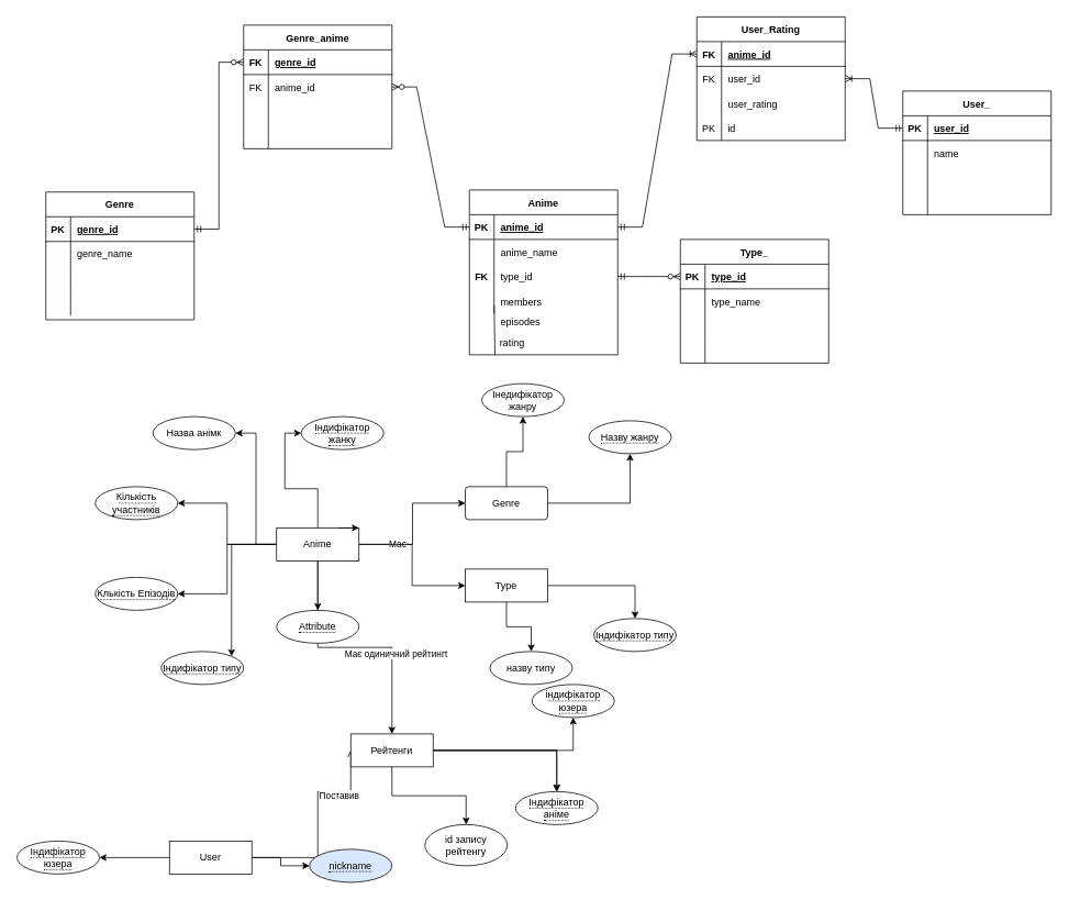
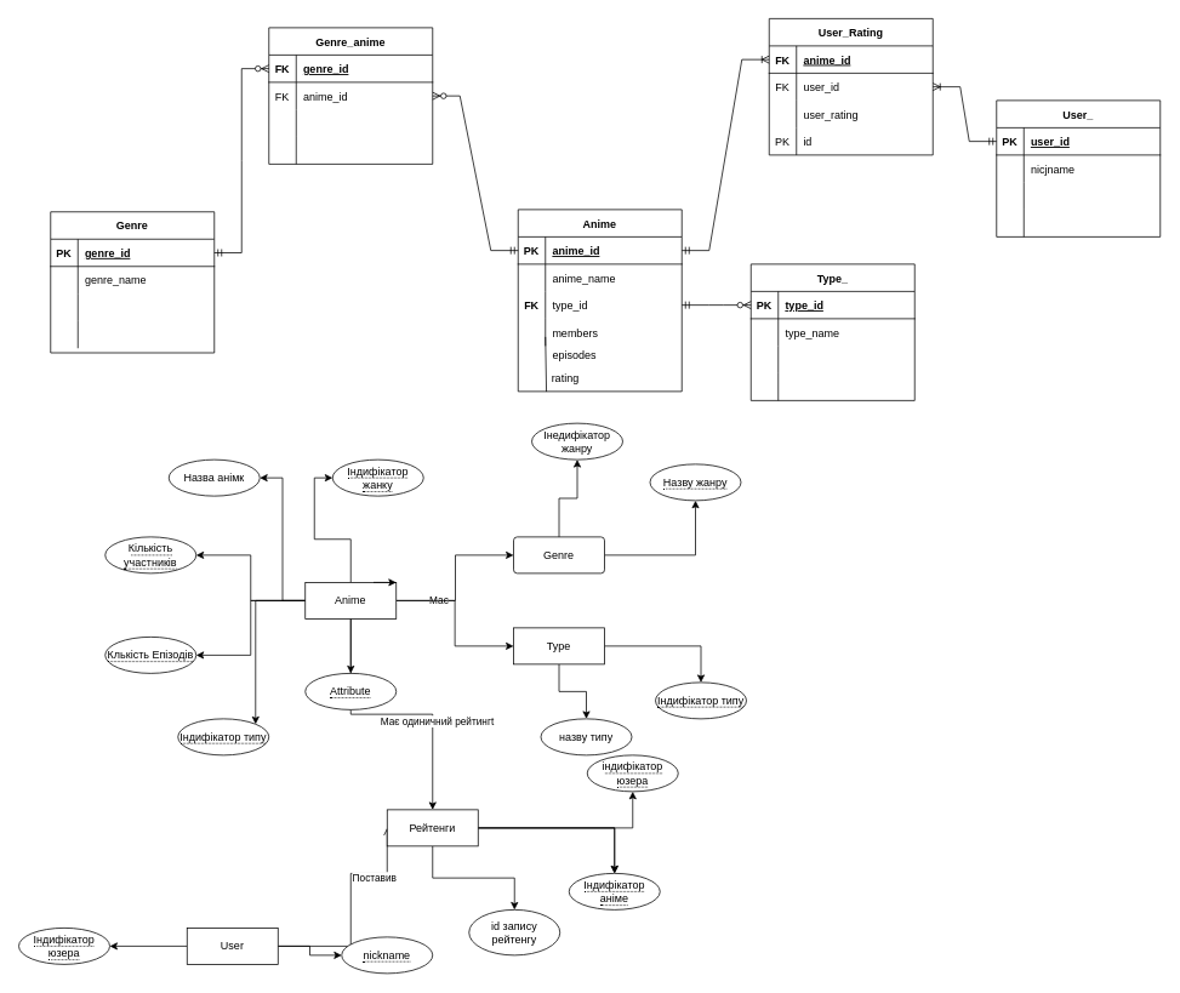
- <mxCell id="63" value="name" style="shape=partialRectangle;connectable=0;fillColor=none;top=0;left=0;bottom=0;right=0;align=left;spacingLeft=6;overflow=hidden;" parent="61" vertex="1"><mxGeometry x="30" width="150" height="30" as="geometry"><mxRectangle width="150" height="30" as="alternateBounds" /></mxGeometry></mxCell>
+ <mxCell id="63" value="nicjname" style="shape=partialRectangle;connectable=0;fillColor=none;top=0;left=0;bottom=0;right=0;align=left;spacingLeft=6;overflow=hidden;" parent="61" vertex="1"><mxGeometry x="30" width="150" height="30" as="geometry"><mxRectangle width="150" height="30" as="alternateBounds" /></mxGeometry></mxCell>
- <mxCell id="127" value="&lt;span style=&quot;border-bottom: 1px dotted&quot;&gt;nickname&lt;/span&gt;" style="ellipse;whiteSpace=wrap;html=1;align=center;fillColor=#dae8fc;" parent="1" vertex="1"><mxGeometry x="375" y="1030" width="100" height="40" as="geometry" /></mxCell>
+ <mxCell id="127" value="&lt;span style=&quot;border-bottom: 1px dotted&quot;&gt;nickname&lt;/span&gt;" style="ellipse;whiteSpace=wrap;html=1;align=center;" parent="1" vertex="1"><mxGeometry x="375" y="1030" width="100" height="40" as="geometry" /></mxCell>
